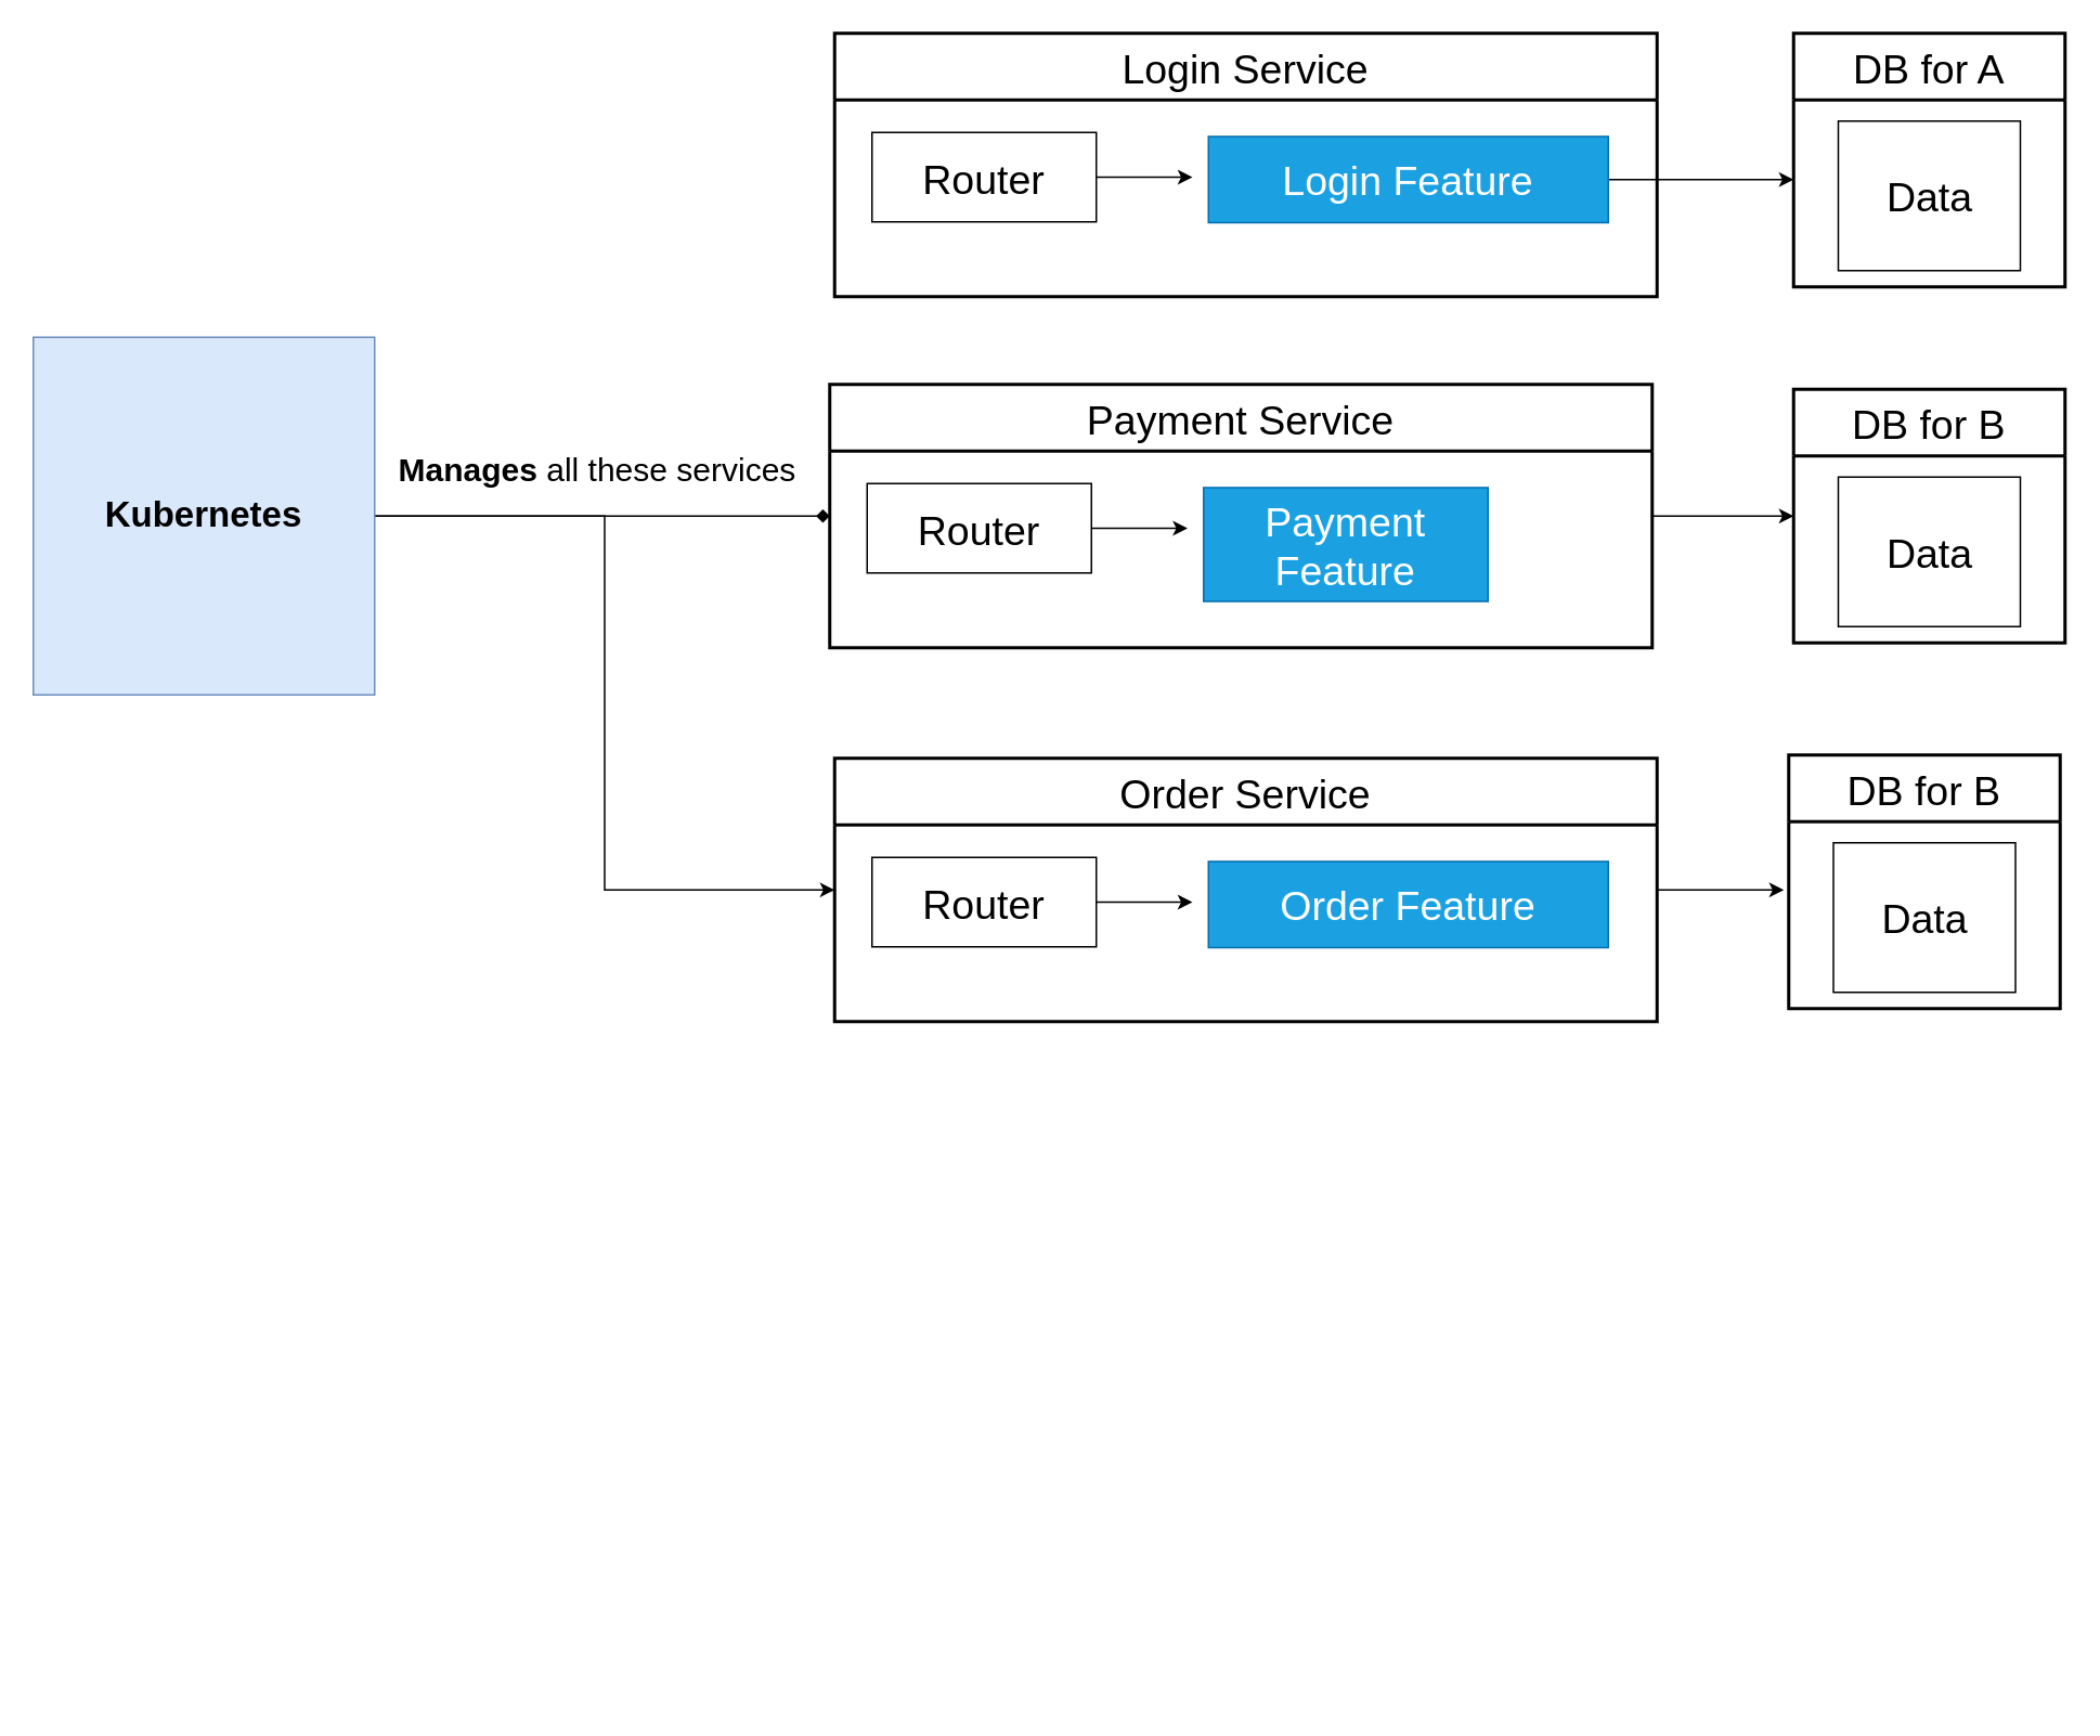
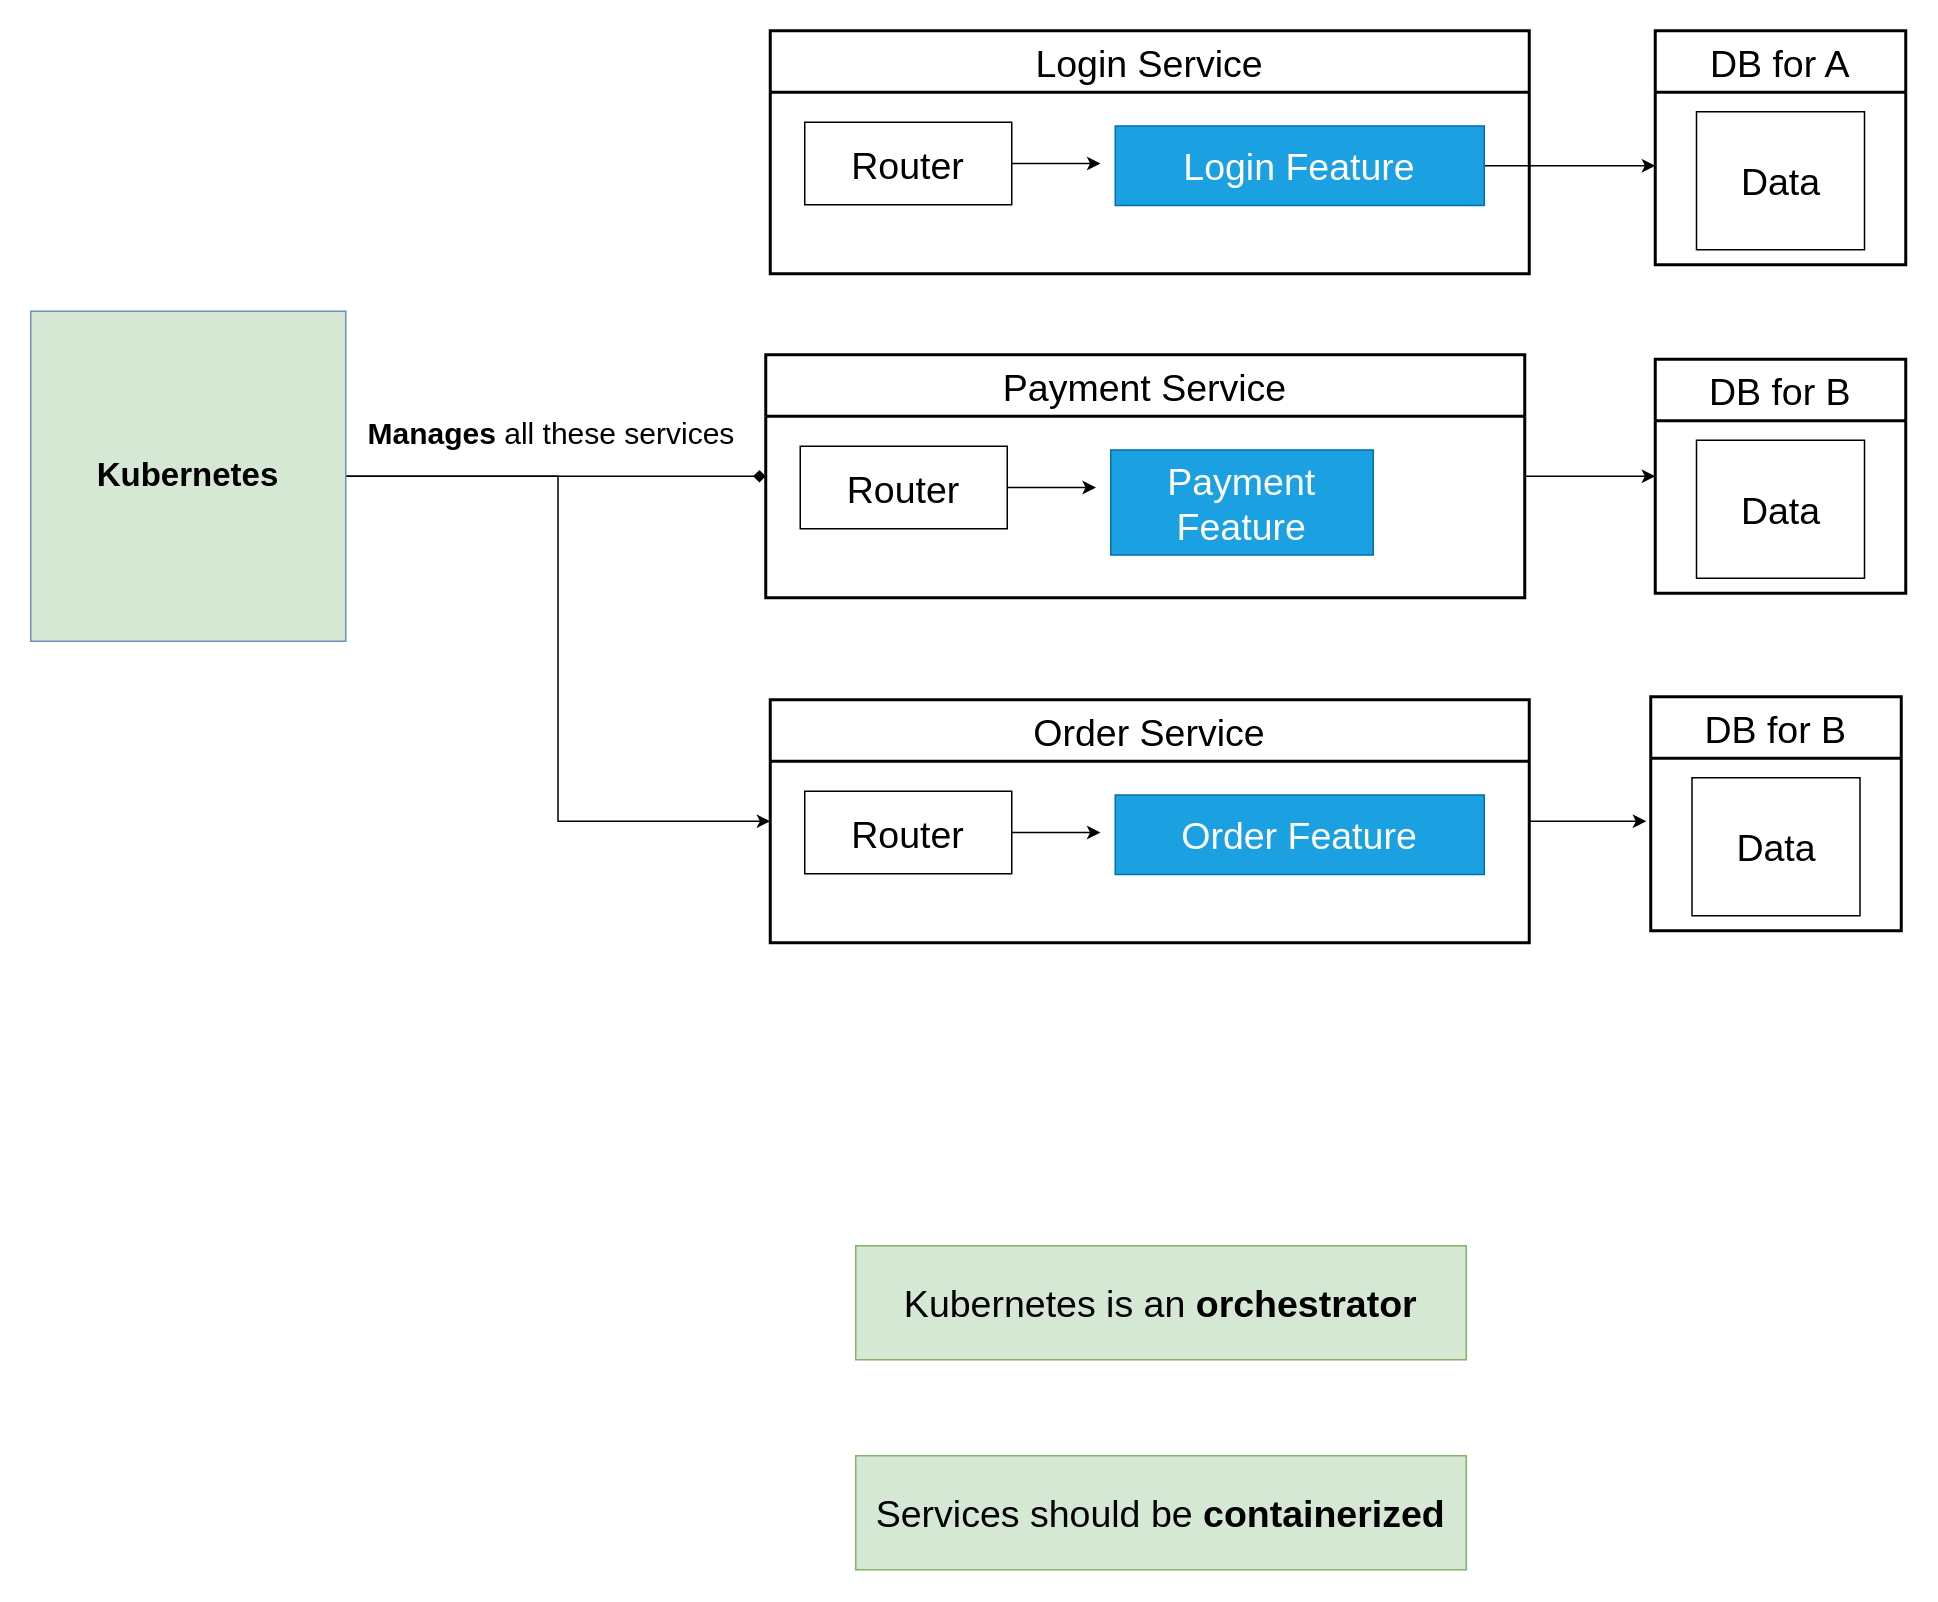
- <mxCell id="25" value="&lt;font style=&quot;font-size: 22px;&quot;&gt;&lt;b&gt;Kubernetes&lt;/b&gt;&lt;/font&gt;" style="rounded=0;whiteSpace=wrap;html=1;fillColor=#dae8fc;strokeColor=#6c8ebf;" vertex="1" parent="1"><mxGeometry x="20" y="207" width="210" height="220" as="geometry" /></mxCell>
+ <mxCell id="25" value="&lt;font style=&quot;font-size: 22px;&quot;&gt;&lt;b&gt;Kubernetes&lt;/b&gt;&lt;/font&gt;" style="rounded=0;whiteSpace=wrap;html=1;fillColor=#d5e8d4;strokeColor=#6c8ebf;" vertex="1" parent="1"><mxGeometry x="20" y="207" width="210" height="220" as="geometry" /></mxCell>
+ <mxCell id="28" value="&lt;font style=&quot;font-size: 25px;&quot;&gt;Kubernetes is an &lt;b&gt;orchestrator&lt;/b&gt;&lt;/font&gt;" style="rounded=0;whiteSpace=wrap;html=1;fillColor=#d5e8d4;strokeColor=#82b366;fontSize=25;" vertex="1" parent="1"><mxGeometry x="570" y="830" width="407" height="76" as="geometry" /></mxCell>
+ <mxCell id="27" value="&lt;font style=&quot;font-size: 25px;&quot;&gt;Services should be &lt;b&gt;containerized&lt;/b&gt;&lt;/font&gt;" style="rounded=0;whiteSpace=wrap;html=1;fillColor=#d5e8d4;strokeColor=#82b366;fontSize=25;" vertex="1" parent="1"><mxGeometry x="570" y="970" width="407" height="76" as="geometry" /></mxCell>
